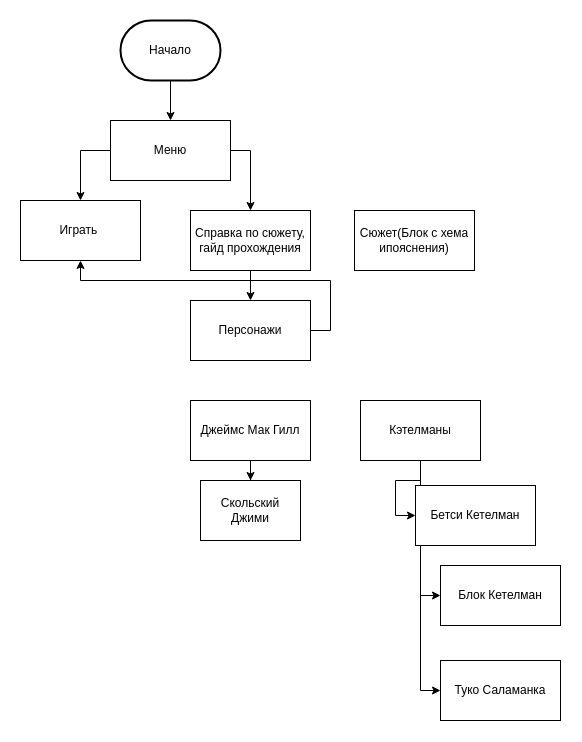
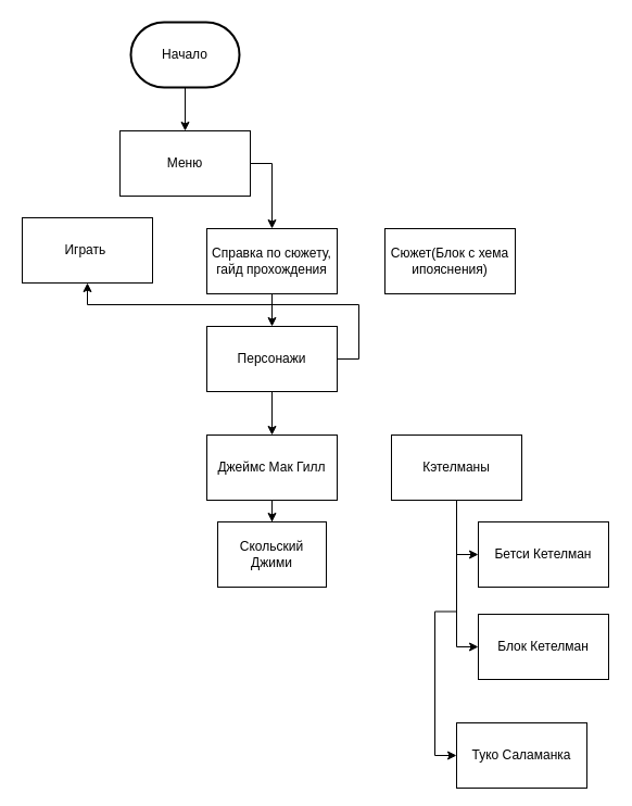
- <mxCell id="5" style="edgeStyle=orthogonalEdgeStyle;rounded=0;orthogonalLoop=1;jettySize=auto;html=1;exitX=0;exitY=0.5;exitDx=0;exitDy=0;" parent="1" source="6" target="7" edge="1"><mxGeometry relative="1" as="geometry" /></mxCell>
+ <mxCell id="11" style="edgeStyle=orthogonalEdgeStyle;rounded=0;orthogonalLoop=1;jettySize=auto;html=1;exitX=0.5;exitY=1;exitDx=0;exitDy=0;entryX=0.5;entryY=0;entryDx=0;entryDy=0;" parent="1" source="12" target="14" edge="1"><mxGeometry relative="1" as="geometry" /></mxCell>
- <mxCell id="20" value="Бетси Кетелман" style="rounded=0;whiteSpace=wrap;html=1;" parent="1" vertex="1"><mxGeometry x="415" y="485" width="120" height="60" as="geometry" /></mxCell>
+ <mxCell id="20" value="Бетси Кетелман" style="rounded=0;whiteSpace=wrap;html=1;" parent="1" vertex="1"><mxGeometry x="440" y="480" width="120" height="60" as="geometry" /></mxCell>
- <mxCell id="23" value="Туко Саламанка" style="rounded=0;whiteSpace=wrap;html=1;" vertex="1" parent="1"><mxGeometry x="440" y="660" width="120" height="60" as="geometry" /></mxCell>
+ <mxCell id="23" value="Туко Саламанка" style="rounded=0;whiteSpace=wrap;html=1;" vertex="1" parent="1"><mxGeometry x="420" y="665" width="120" height="60" as="geometry" /></mxCell>
